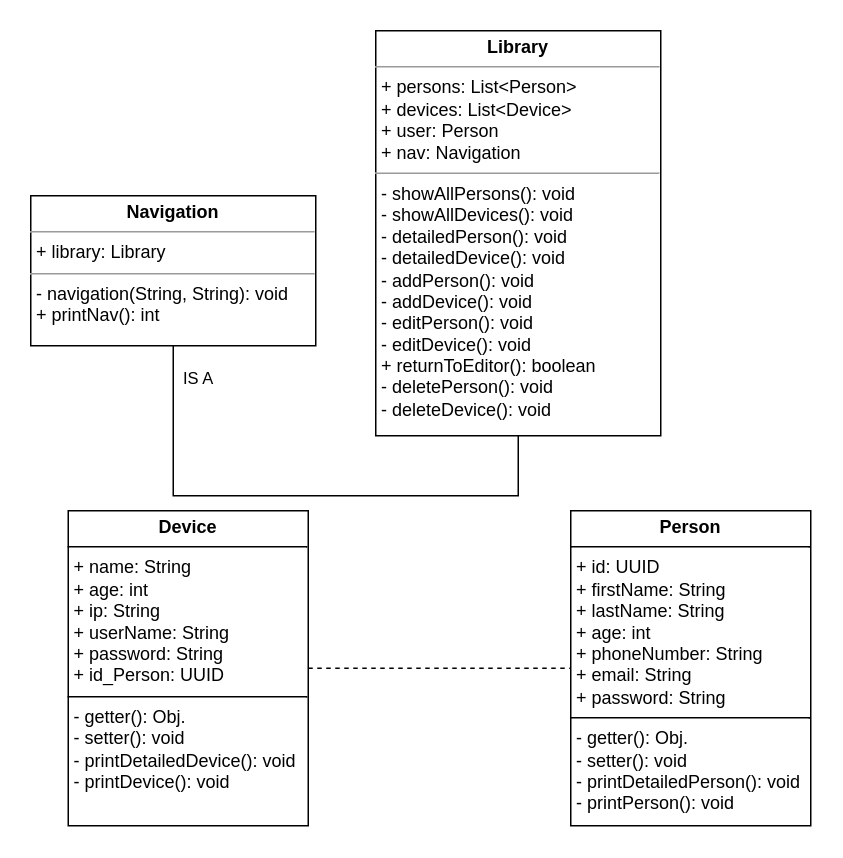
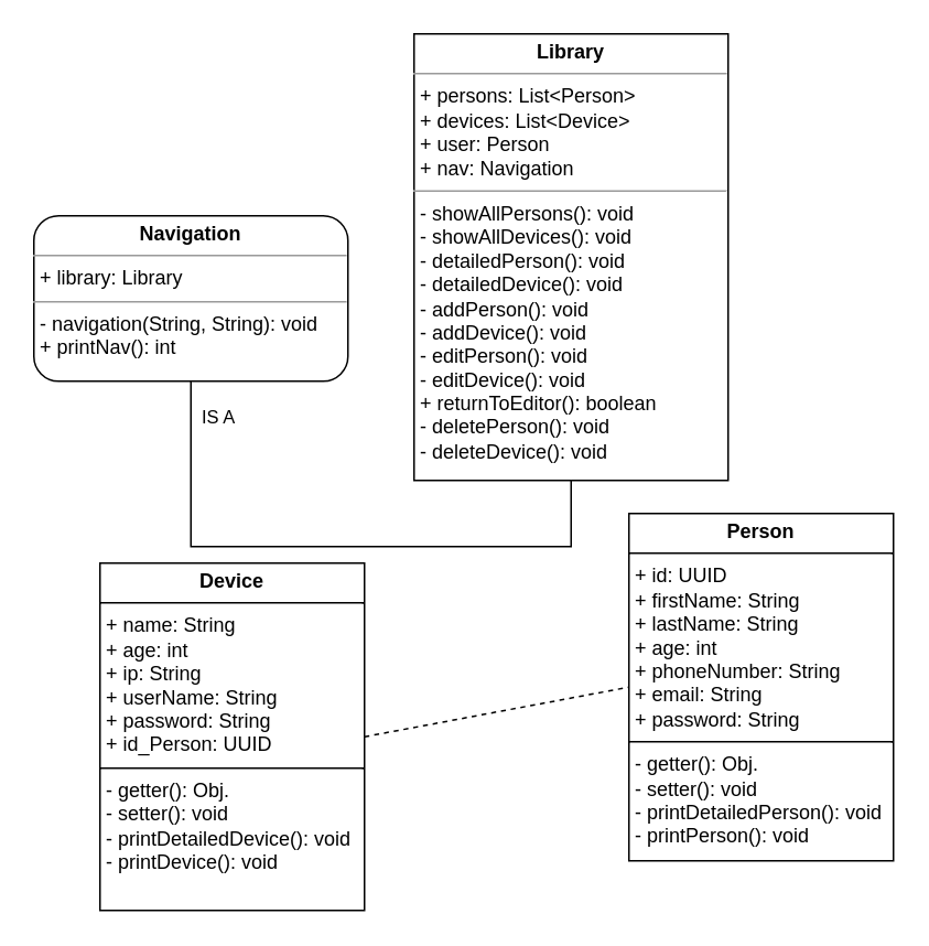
- <mxCell id="5" value="&lt;p style=&quot;margin:0px;margin-top:4px;text-align:center;&quot;&gt;&lt;b&gt;Navigation&lt;/b&gt;&lt;/p&gt;&lt;hr size=&quot;1&quot;&gt;&lt;p style=&quot;margin:0px;margin-left:4px;&quot;&gt;+ library: Library&lt;br&gt;&lt;/p&gt;&lt;hr size=&quot;1&quot;&gt;&lt;p style=&quot;margin:0px;margin-left:4px;&quot;&gt;- navigation(String, String): void&lt;br&gt;+ printNav(): int&lt;/p&gt;" style="verticalAlign=top;align=left;overflow=fill;fontSize=12;fontFamily=Helvetica;html=1;whiteSpace=wrap;" vertex="1" parent="1"><mxGeometry x="20" y="130" width="190" height="100" as="geometry" /></mxCell>
+ <mxCell id="5" value="&lt;p style=&quot;margin:0px;margin-top:4px;text-align:center;&quot;&gt;&lt;b&gt;Navigation&lt;/b&gt;&lt;/p&gt;&lt;hr size=&quot;1&quot;&gt;&lt;p style=&quot;margin:0px;margin-left:4px;&quot;&gt;+ library: Library&lt;br&gt;&lt;/p&gt;&lt;hr size=&quot;1&quot;&gt;&lt;p style=&quot;margin:0px;margin-left:4px;&quot;&gt;- navigation(String, String): void&lt;br&gt;+ printNav(): int&lt;/p&gt;" style="verticalAlign=top;align=left;overflow=fill;fontSize=12;fontFamily=Helvetica;html=1;whiteSpace=wrap;rounded=1;" vertex="1" parent="1"><mxGeometry x="20" y="130" width="190" height="100" as="geometry" /></mxCell>
- <mxCell id="3" value="&lt;p style=&quot;margin:0px;margin-top:4px;text-align:center;&quot;&gt;&lt;b&gt;Device&lt;/b&gt;&lt;/p&gt;&lt;hr size=&quot;1&quot; style=&quot;border-style:solid;&quot;&gt;&lt;p style=&quot;margin:0px;margin-left:4px;&quot;&gt;&lt;span style=&quot;background-color: transparent; color: light-dark(rgb(0, 0, 0), rgb(255, 255, 255));&quot;&gt;+ name: String&lt;/span&gt;&lt;/p&gt;&lt;p style=&quot;margin:0px;margin-left:4px;&quot;&gt;+ age: int&lt;/p&gt;&lt;p style=&quot;margin:0px;margin-left:4px;&quot;&gt;+ ip: String&lt;/p&gt;&lt;p style=&quot;margin:0px;margin-left:4px;&quot;&gt;+ userName: String&lt;/p&gt;&lt;p style=&quot;margin:0px;margin-left:4px;&quot;&gt;+ password: String&lt;/p&gt;&lt;p style=&quot;margin:0px;margin-left:4px;&quot;&gt;+ id_Person: UUID&lt;/p&gt;&lt;hr size=&quot;1&quot; style=&quot;border-style:solid;&quot;&gt;&lt;p style=&quot;margin:0px;margin-left:4px;&quot;&gt;- getter(): Obj.&lt;/p&gt;&lt;p style=&quot;margin:0px;margin-left:4px;&quot;&gt;- setter(): void&amp;nbsp;&lt;/p&gt;&lt;p style=&quot;margin:0px;margin-left:4px;&quot;&gt;- printDetailedDevice(): void&lt;/p&gt;&lt;p style=&quot;margin:0px;margin-left:4px;&quot;&gt;- printDevice(): void&lt;/p&gt;" style="verticalAlign=top;align=left;overflow=fill;html=1;whiteSpace=wrap;" parent="1" vertex="1"><mxGeometry x="45" y="340" width="160" height="210" as="geometry" /></mxCell>
+ <mxCell id="3" value="&lt;p style=&quot;margin:0px;margin-top:4px;text-align:center;&quot;&gt;&lt;b&gt;Device&lt;/b&gt;&lt;/p&gt;&lt;hr size=&quot;1&quot; style=&quot;border-style:solid;&quot;&gt;&lt;p style=&quot;margin:0px;margin-left:4px;&quot;&gt;&lt;span style=&quot;background-color: transparent; color: light-dark(rgb(0, 0, 0), rgb(255, 255, 255));&quot;&gt;+ name: String&lt;/span&gt;&lt;/p&gt;&lt;p style=&quot;margin:0px;margin-left:4px;&quot;&gt;+ age: int&lt;/p&gt;&lt;p style=&quot;margin:0px;margin-left:4px;&quot;&gt;+ ip: String&lt;/p&gt;&lt;p style=&quot;margin:0px;margin-left:4px;&quot;&gt;+ userName: String&lt;/p&gt;&lt;p style=&quot;margin:0px;margin-left:4px;&quot;&gt;+ password: String&lt;/p&gt;&lt;p style=&quot;margin:0px;margin-left:4px;&quot;&gt;+ id_Person: UUID&lt;/p&gt;&lt;hr size=&quot;1&quot; style=&quot;border-style:solid;&quot;&gt;&lt;p style=&quot;margin:0px;margin-left:4px;&quot;&gt;- getter(): Obj.&lt;/p&gt;&lt;p style=&quot;margin:0px;margin-left:4px;&quot;&gt;- setter(): void&amp;nbsp;&lt;/p&gt;&lt;p style=&quot;margin:0px;margin-left:4px;&quot;&gt;- printDetailedDevice(): void&lt;/p&gt;&lt;p style=&quot;margin:0px;margin-left:4px;&quot;&gt;- printDevice(): void&lt;/p&gt;" style="verticalAlign=top;align=left;overflow=fill;html=1;whiteSpace=wrap;" parent="1" vertex="1"><mxGeometry x="60" y="340" width="160" height="210" as="geometry" /></mxCell>
- <mxCell id="2" value="&lt;p style=&quot;margin:0px;margin-top:4px;text-align:center;&quot;&gt;&lt;b&gt;Person&lt;/b&gt;&lt;/p&gt;&lt;hr size=&quot;1&quot; style=&quot;border-style:solid;&quot;&gt;&lt;p style=&quot;margin:0px;margin-left:4px;&quot;&gt;+ id: UUID&lt;/p&gt;&lt;p style=&quot;margin:0px;margin-left:4px;&quot;&gt;+ firstName: String&lt;/p&gt;&lt;p style=&quot;margin:0px;margin-left:4px;&quot;&gt;+ lastName: String&lt;/p&gt;&lt;p style=&quot;margin:0px;margin-left:4px;&quot;&gt;+ age: int&lt;/p&gt;&lt;p style=&quot;margin:0px;margin-left:4px;&quot;&gt;+ phoneNumber: String&lt;/p&gt;&lt;p style=&quot;margin:0px;margin-left:4px;&quot;&gt;+ email: String&lt;/p&gt;&lt;p style=&quot;margin:0px;margin-left:4px;&quot;&gt;+ password: String&lt;/p&gt;&lt;hr size=&quot;1&quot; style=&quot;border-style:solid;&quot;&gt;&lt;p style=&quot;margin:0px;margin-left:4px;&quot;&gt;- getter(): Obj.&lt;/p&gt;&lt;p style=&quot;margin:0px;margin-left:4px;&quot;&gt;- setter(): void&amp;nbsp;&lt;/p&gt;&lt;p style=&quot;margin:0px;margin-left:4px;&quot;&gt;- printDetailedPerson(): void&lt;/p&gt;&lt;p style=&quot;margin:0px;margin-left:4px;&quot;&gt;- printPerson(): void&lt;/p&gt;" style="verticalAlign=top;align=left;overflow=fill;html=1;whiteSpace=wrap;" parent="1" vertex="1"><mxGeometry x="380" y="340" width="160" height="210" as="geometry" /></mxCell>
+ <mxCell id="2" value="&lt;p style=&quot;margin:0px;margin-top:4px;text-align:center;&quot;&gt;&lt;b&gt;Person&lt;/b&gt;&lt;/p&gt;&lt;hr size=&quot;1&quot; style=&quot;border-style:solid;&quot;&gt;&lt;p style=&quot;margin:0px;margin-left:4px;&quot;&gt;+ id: UUID&lt;/p&gt;&lt;p style=&quot;margin:0px;margin-left:4px;&quot;&gt;+ firstName: String&lt;/p&gt;&lt;p style=&quot;margin:0px;margin-left:4px;&quot;&gt;+ lastName: String&lt;/p&gt;&lt;p style=&quot;margin:0px;margin-left:4px;&quot;&gt;+ age: int&lt;/p&gt;&lt;p style=&quot;margin:0px;margin-left:4px;&quot;&gt;+ phoneNumber: String&lt;/p&gt;&lt;p style=&quot;margin:0px;margin-left:4px;&quot;&gt;+ email: String&lt;/p&gt;&lt;p style=&quot;margin:0px;margin-left:4px;&quot;&gt;+ password: String&lt;/p&gt;&lt;hr size=&quot;1&quot; style=&quot;border-style:solid;&quot;&gt;&lt;p style=&quot;margin:0px;margin-left:4px;&quot;&gt;- getter(): Obj.&lt;/p&gt;&lt;p style=&quot;margin:0px;margin-left:4px;&quot;&gt;- setter(): void&amp;nbsp;&lt;/p&gt;&lt;p style=&quot;margin:0px;margin-left:4px;&quot;&gt;- printDetailedPerson(): void&lt;/p&gt;&lt;p style=&quot;margin:0px;margin-left:4px;&quot;&gt;- printPerson(): void&lt;/p&gt;" style="verticalAlign=top;align=left;overflow=fill;html=1;whiteSpace=wrap;" parent="1" vertex="1"><mxGeometry x="380" y="310" width="160" height="210" as="geometry" /></mxCell>
